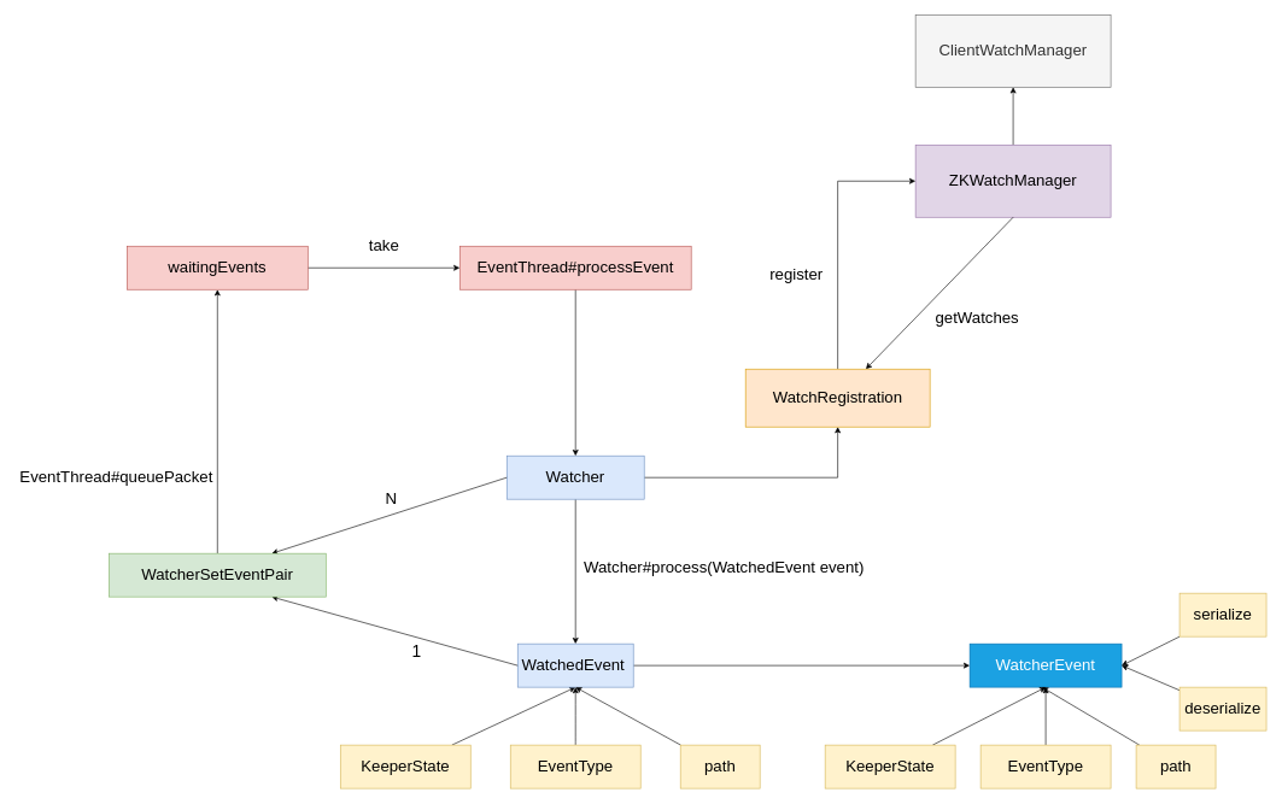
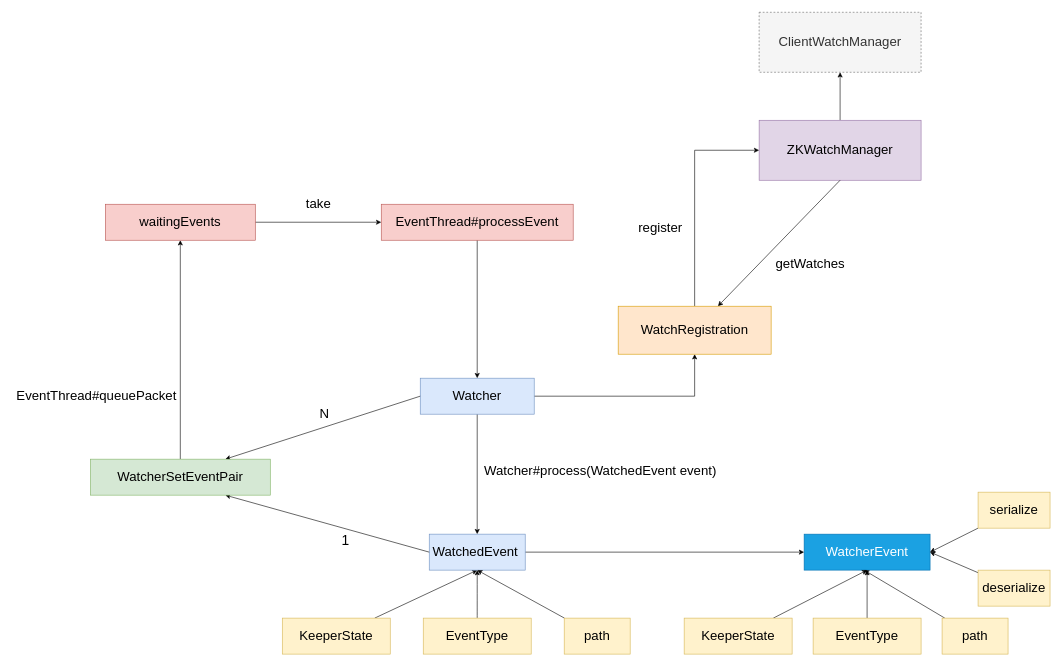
- <mxCell id="26" value="&lt;font style=&quot;font-size: 22px&quot;&gt;ClientWatchManager&lt;/font&gt;" style="rounded=0;whiteSpace=wrap;html=1;fillColor=#f5f5f5;strokeColor=#666666;fontColor=#333333;" vertex="1" parent="1"><mxGeometry x="1265" y="20" width="270" height="100" as="geometry" /></mxCell>
+ <mxCell id="26" value="&lt;font style=&quot;font-size: 22px&quot;&gt;ClientWatchManager&lt;/font&gt;" style="rounded=0;whiteSpace=wrap;html=1;fillColor=#f5f5f5;strokeColor=#666666;fontColor=#333333;dashed=1;" vertex="1" parent="1"><mxGeometry x="1265" y="20" width="270" height="100" as="geometry" /></mxCell>
